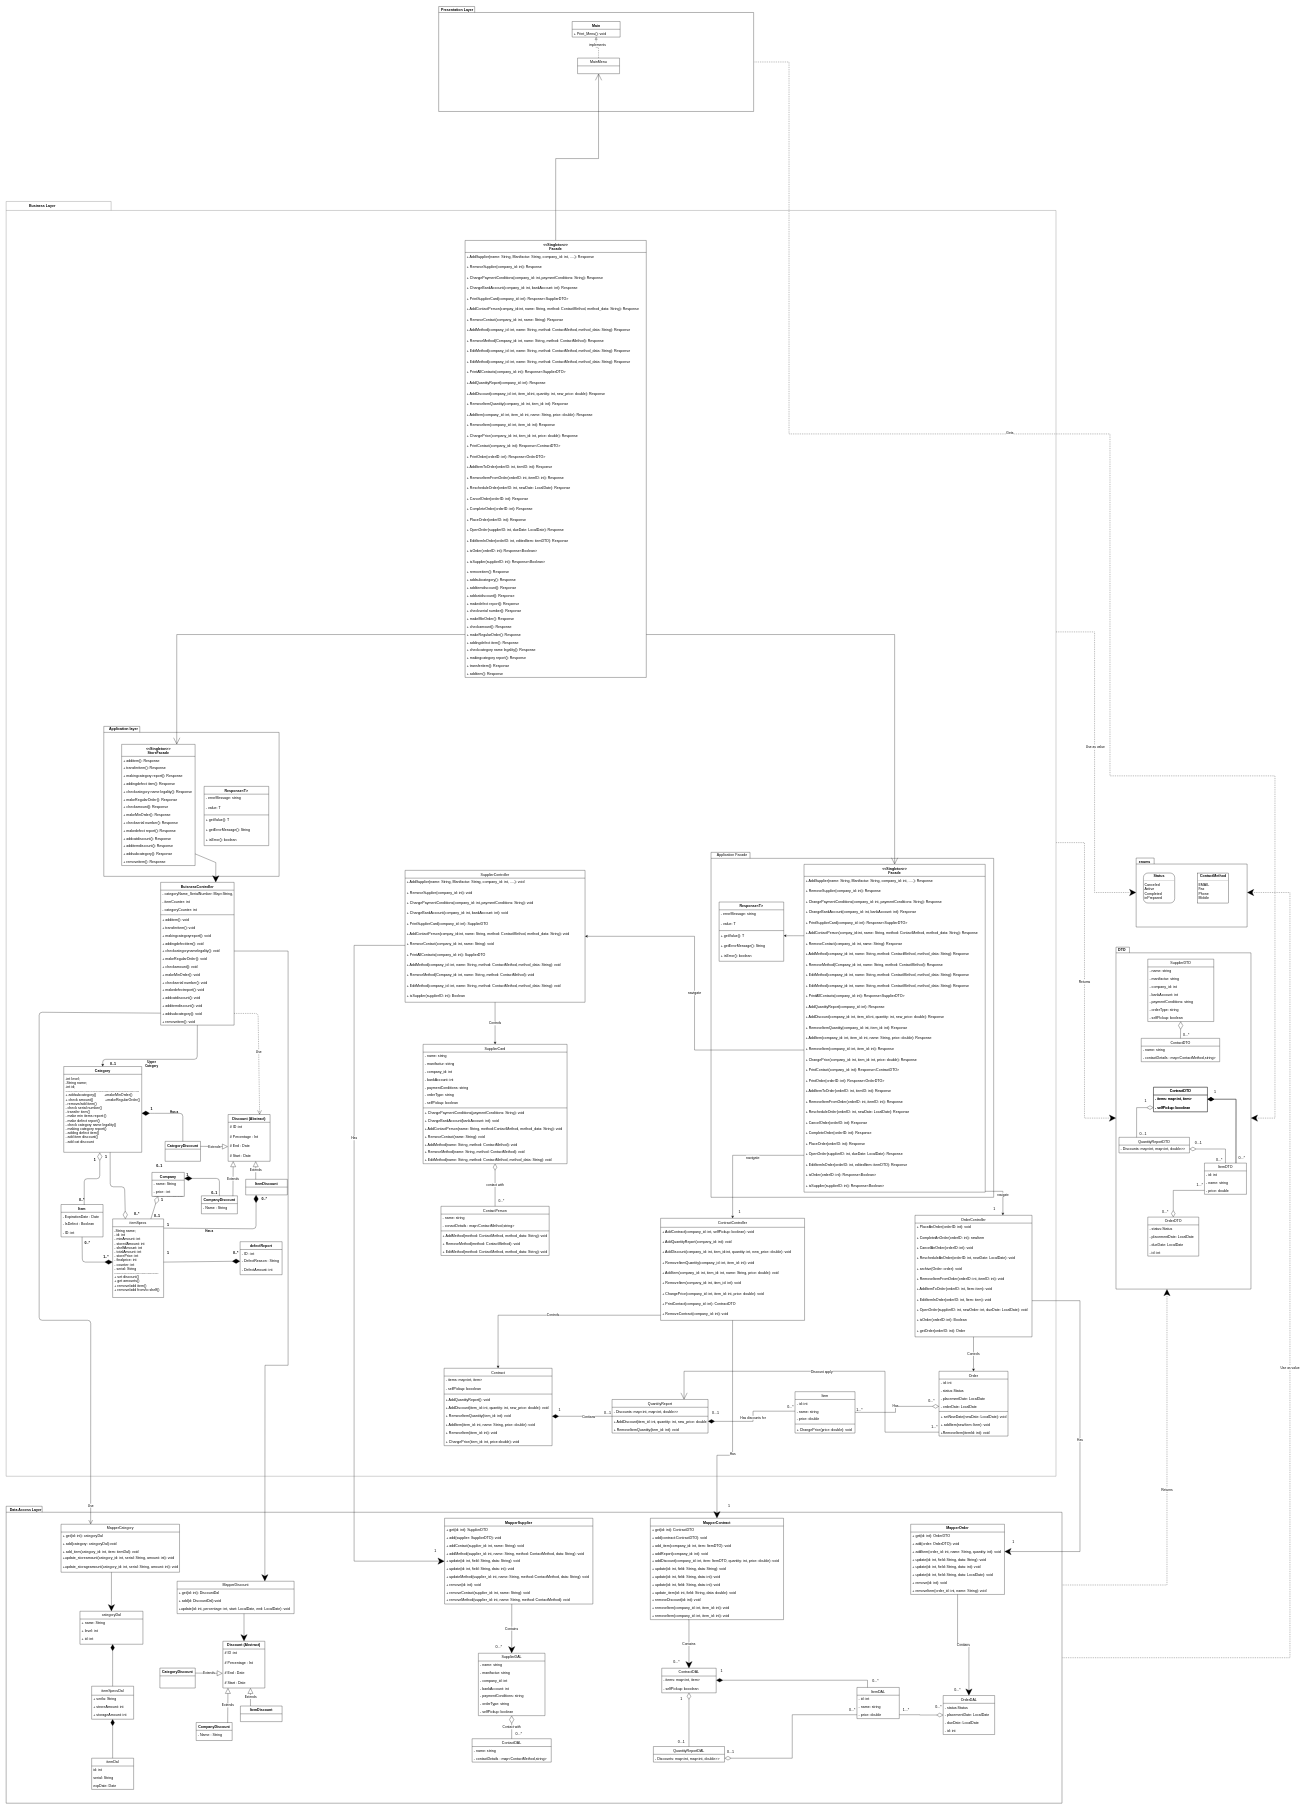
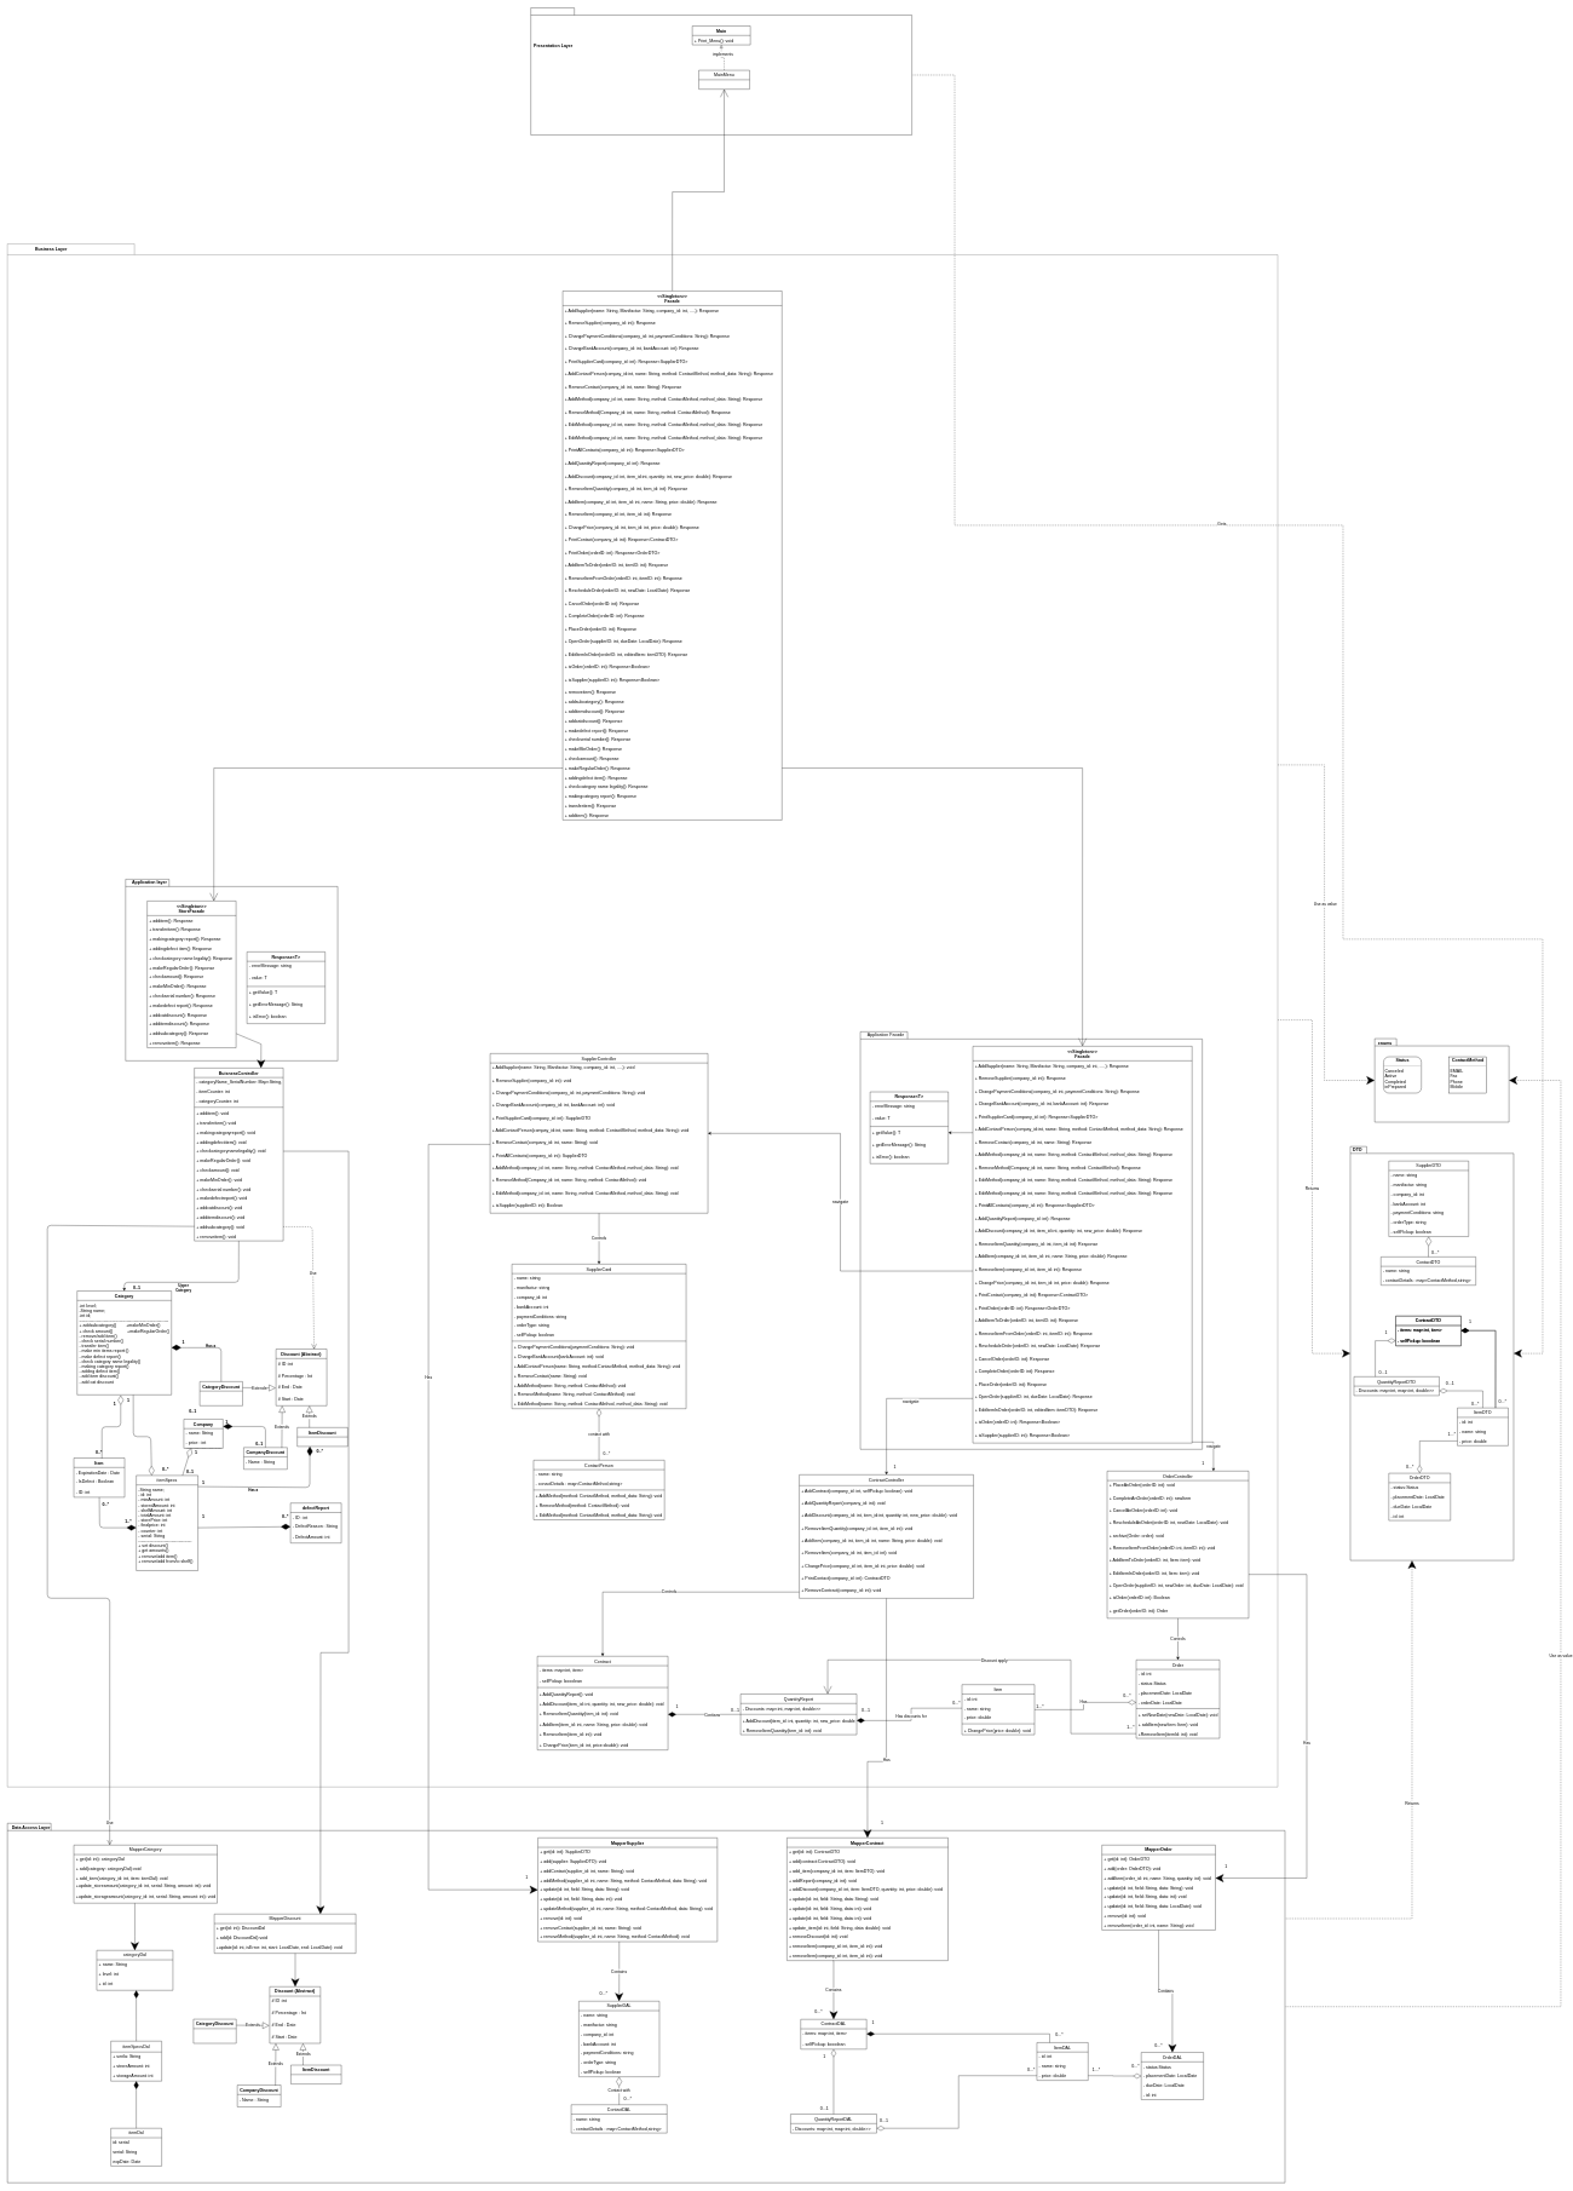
- <mxCell id="146" value="Presentation Layer" style="text;align=center;fontStyle=1;verticalAlign=middle;spacingLeft=3;spacingRight=3;strokeColor=none;rotatable=0;points=[[0,0.5],[1,0.5]];portConstraint=eastwest;fillColor=none;" parent="138" vertex="1"><mxGeometry x="59.996" y="-70" width="78.041" height="20" as="geometry" /></mxCell>
+ <mxCell id="146" value="Presentation Layer" style="text;align=center;fontStyle=1;verticalAlign=middle;spacingLeft=3;spacingRight=3;strokeColor=none;rotatable=0;points=[[0,0.5],[1,0.5]];portConstraint=eastwest;fillColor=none;" parent="138" vertex="1"><mxGeometry x="59.996" y="25" width="78.041" height="20" as="geometry" /></mxCell>
- <mxCell id="96" value="+update(id: int, percentage: int, start: LocalDate, end: LocalDate): void" style="text;strokeColor=none;fillColor=none;align=left;verticalAlign=top;spacingLeft=4;spacingRight=4;overflow=hidden;rotatable=0;points=[[0,0.5],[1,0.5]];portConstraint=eastwest;" parent="93" vertex="1"><mxGeometry y="78" width="390" height="30" as="geometry" /></mxCell>
+ <mxCell id="96" value="+update(id: int, isError: int, start: LocalDate, end: LocalDate): void" style="text;strokeColor=none;fillColor=none;align=left;verticalAlign=top;spacingLeft=4;spacingRight=4;overflow=hidden;rotatable=0;points=[[0,0.5],[1,0.5]];portConstraint=eastwest;" parent="93" vertex="1"><mxGeometry y="78" width="390" height="30" as="geometry" /></mxCell>
- <mxCell id="85" value="id: int" style="text;strokeColor=none;fillColor=none;align=left;verticalAlign=top;spacingLeft=4;spacingRight=4;overflow=hidden;rotatable=0;points=[[0,0.5],[1,0.5]];portConstraint=eastwest;" parent="84" vertex="1"><mxGeometry y="26" width="140" height="26" as="geometry" /></mxCell>
+ <mxCell id="85" value="id: serial" style="text;strokeColor=none;fillColor=none;align=left;verticalAlign=top;spacingLeft=4;spacingRight=4;overflow=hidden;rotatable=0;points=[[0,0.5],[1,0.5]];portConstraint=eastwest;" parent="84" vertex="1"><mxGeometry y="26" width="140" height="26" as="geometry" /></mxCell>
